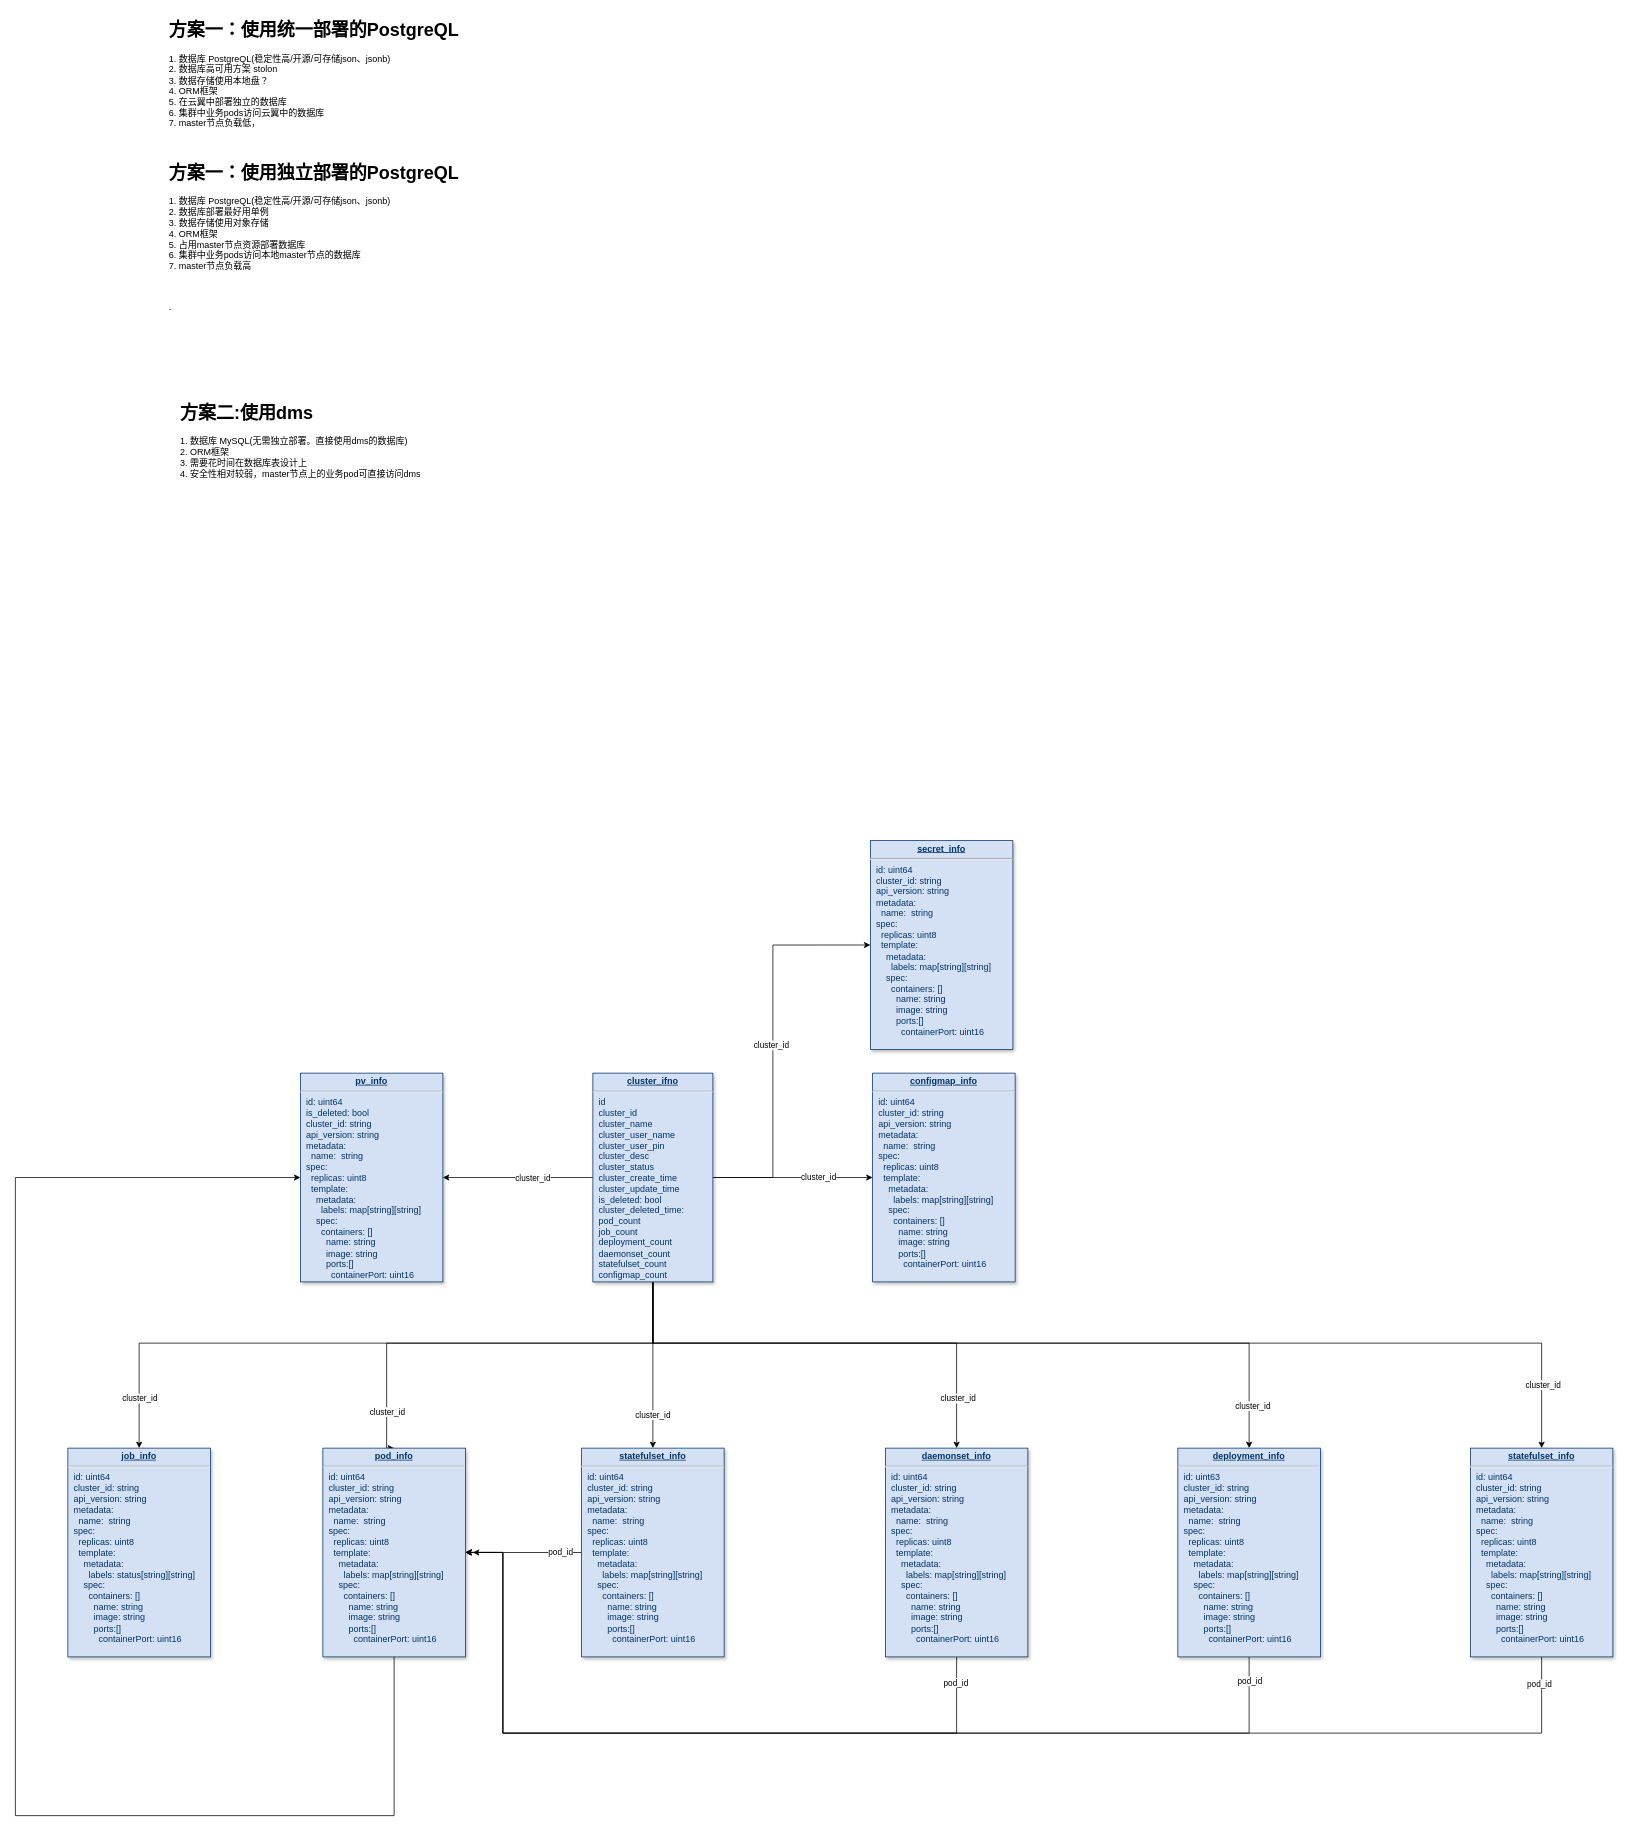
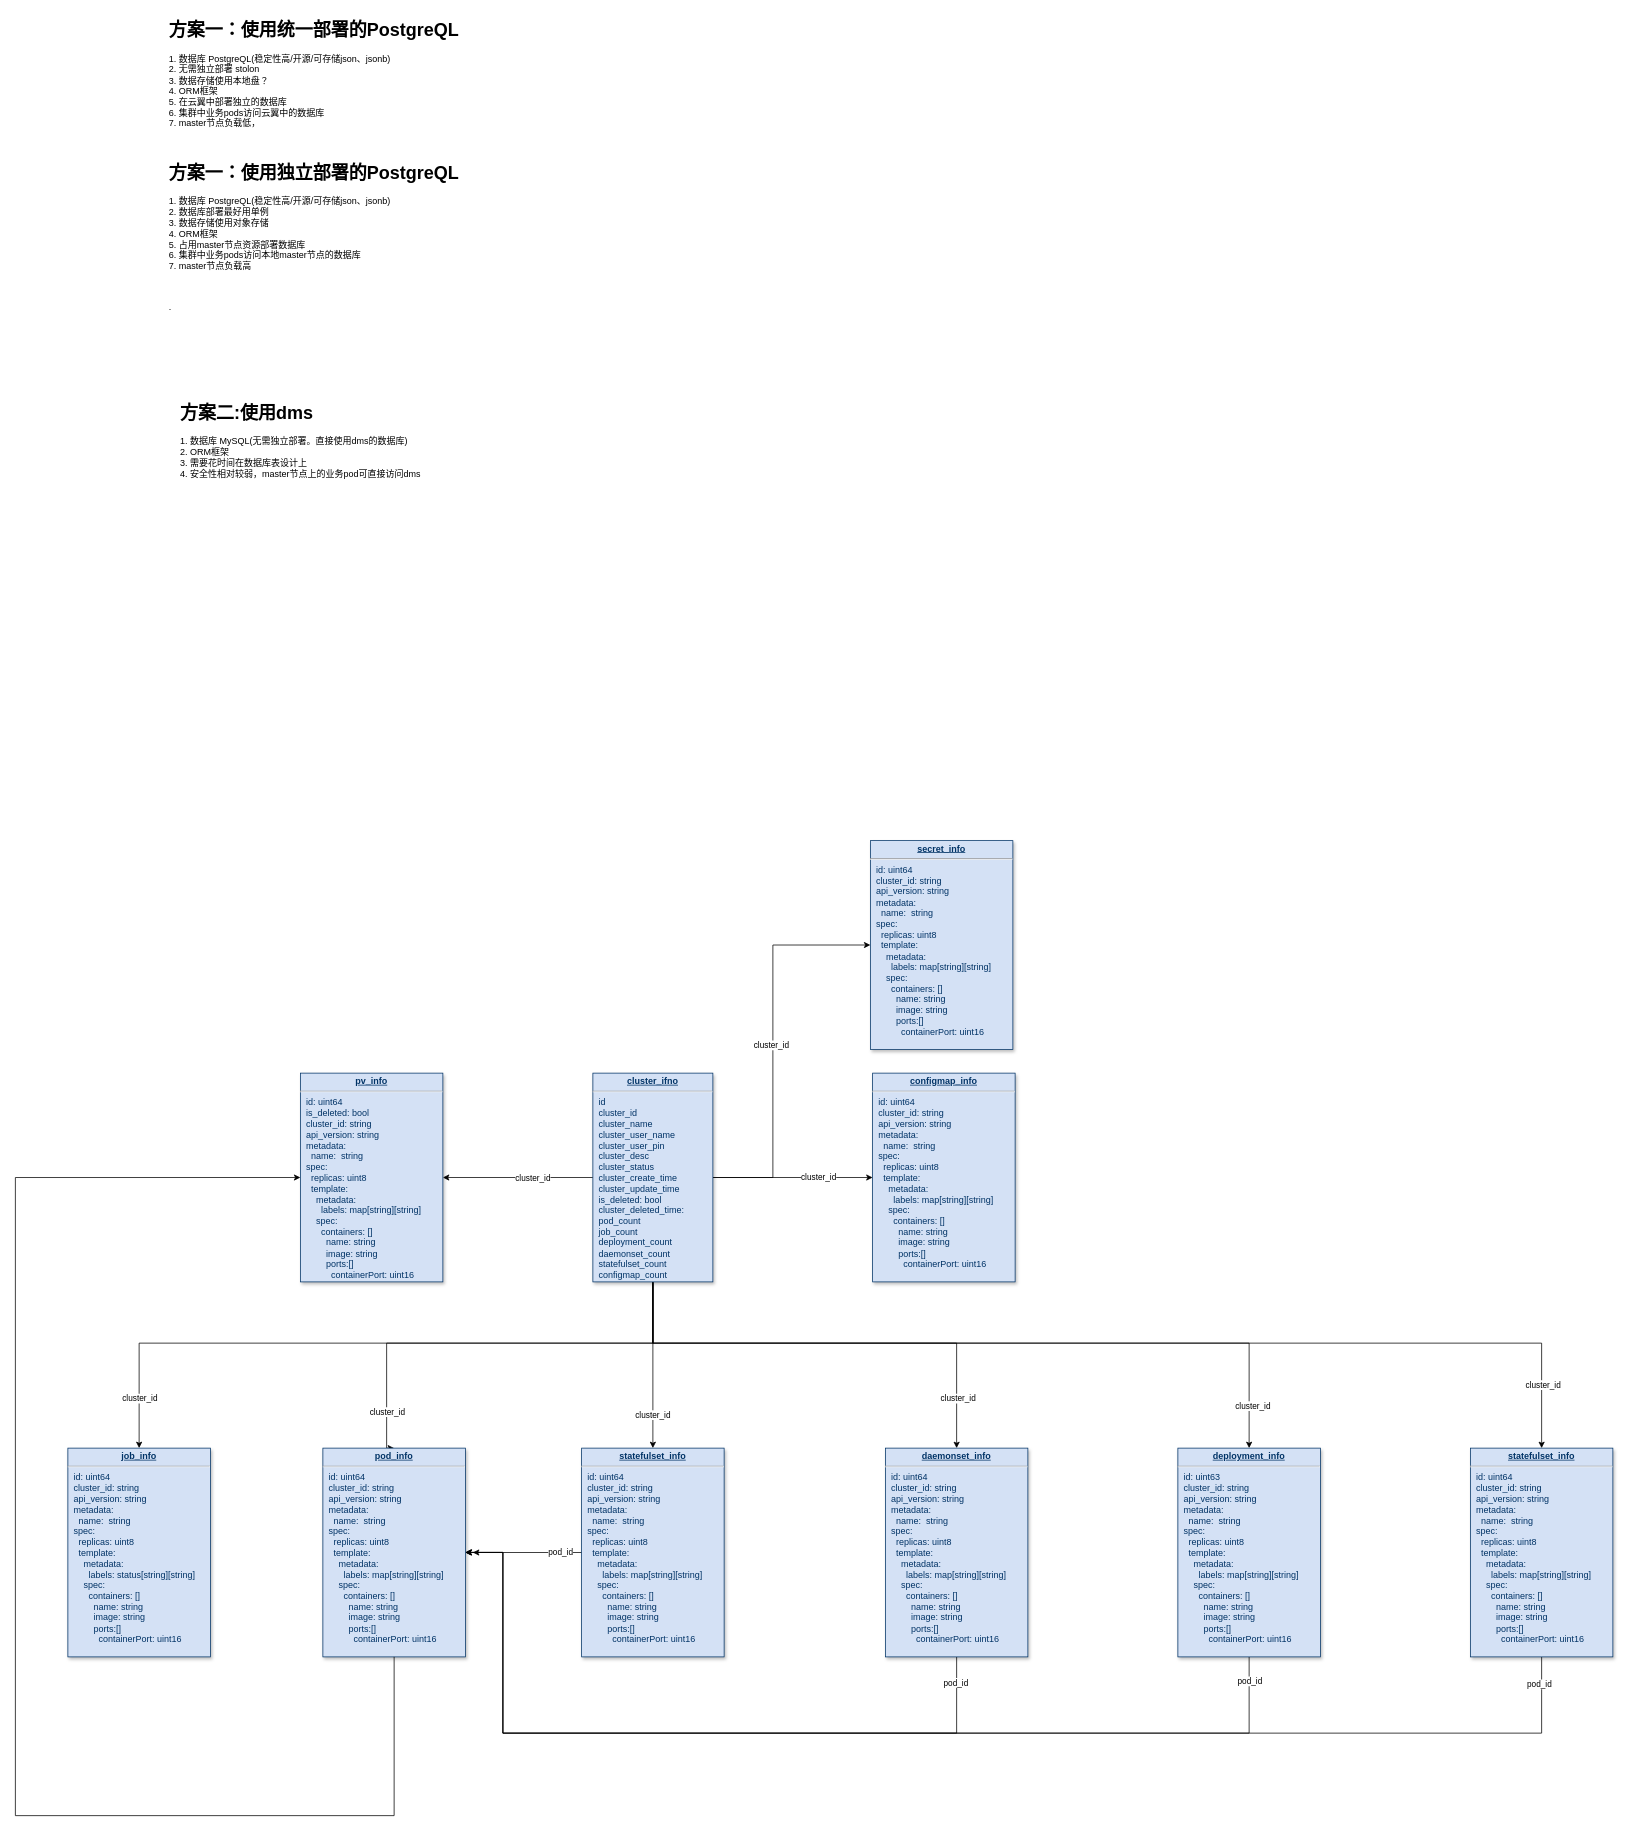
- <mxCell id="39" value="&lt;h1&gt;方案一：使用统一部署的PostgreQL&lt;/h1&gt;&lt;span style=&quot;text-align: center&quot;&gt;1. 数据库 PostgreQL(稳定性高/开源/可存储json、jsonb)&lt;br&gt;2. 数据库高可用方案 stolon&lt;br&gt;3. 数据存储使用本地盘？&lt;br&gt;4. ORM框架&amp;nbsp;&lt;br&gt;5. 在云翼中部署独立的数据库&lt;br&gt;6. 集群中业务pods访问云翼中的数据库&lt;br&gt;7. master节点负载低，&lt;br&gt;&lt;br&gt;&lt;br&gt;&lt;/span&gt;&lt;p&gt;.&lt;/p&gt;" style="text;html=1;strokeColor=none;fillColor=none;spacing=5;spacingTop=-20;whiteSpace=wrap;overflow=hidden;rounded=0;" vertex="1" parent="1"><mxGeometry x="220" y="20" width="580" height="210" as="geometry" /></mxCell>
+ <mxCell id="39" value="&lt;h1&gt;方案一：使用统一部署的PostgreQL&lt;/h1&gt;&lt;span style=&quot;text-align: center&quot;&gt;1. 数据库 PostgreQL(稳定性高/开源/可存储json、jsonb)&lt;br&gt;2. 无需独立部署 stolon&lt;br&gt;3. 数据存储使用本地盘？&lt;br&gt;4. ORM框架&amp;nbsp;&lt;br&gt;5. 在云翼中部署独立的数据库&lt;br&gt;6. 集群中业务pods访问云翼中的数据库&lt;br&gt;7. master节点负载低，&lt;br&gt;&lt;br&gt;&lt;br&gt;&lt;/span&gt;&lt;p&gt;.&lt;/p&gt;" style="text;html=1;strokeColor=none;fillColor=none;spacing=5;spacingTop=-20;whiteSpace=wrap;overflow=hidden;rounded=0;" vertex="1" parent="1"><mxGeometry x="220" y="20" width="580" height="210" as="geometry" /></mxCell>
